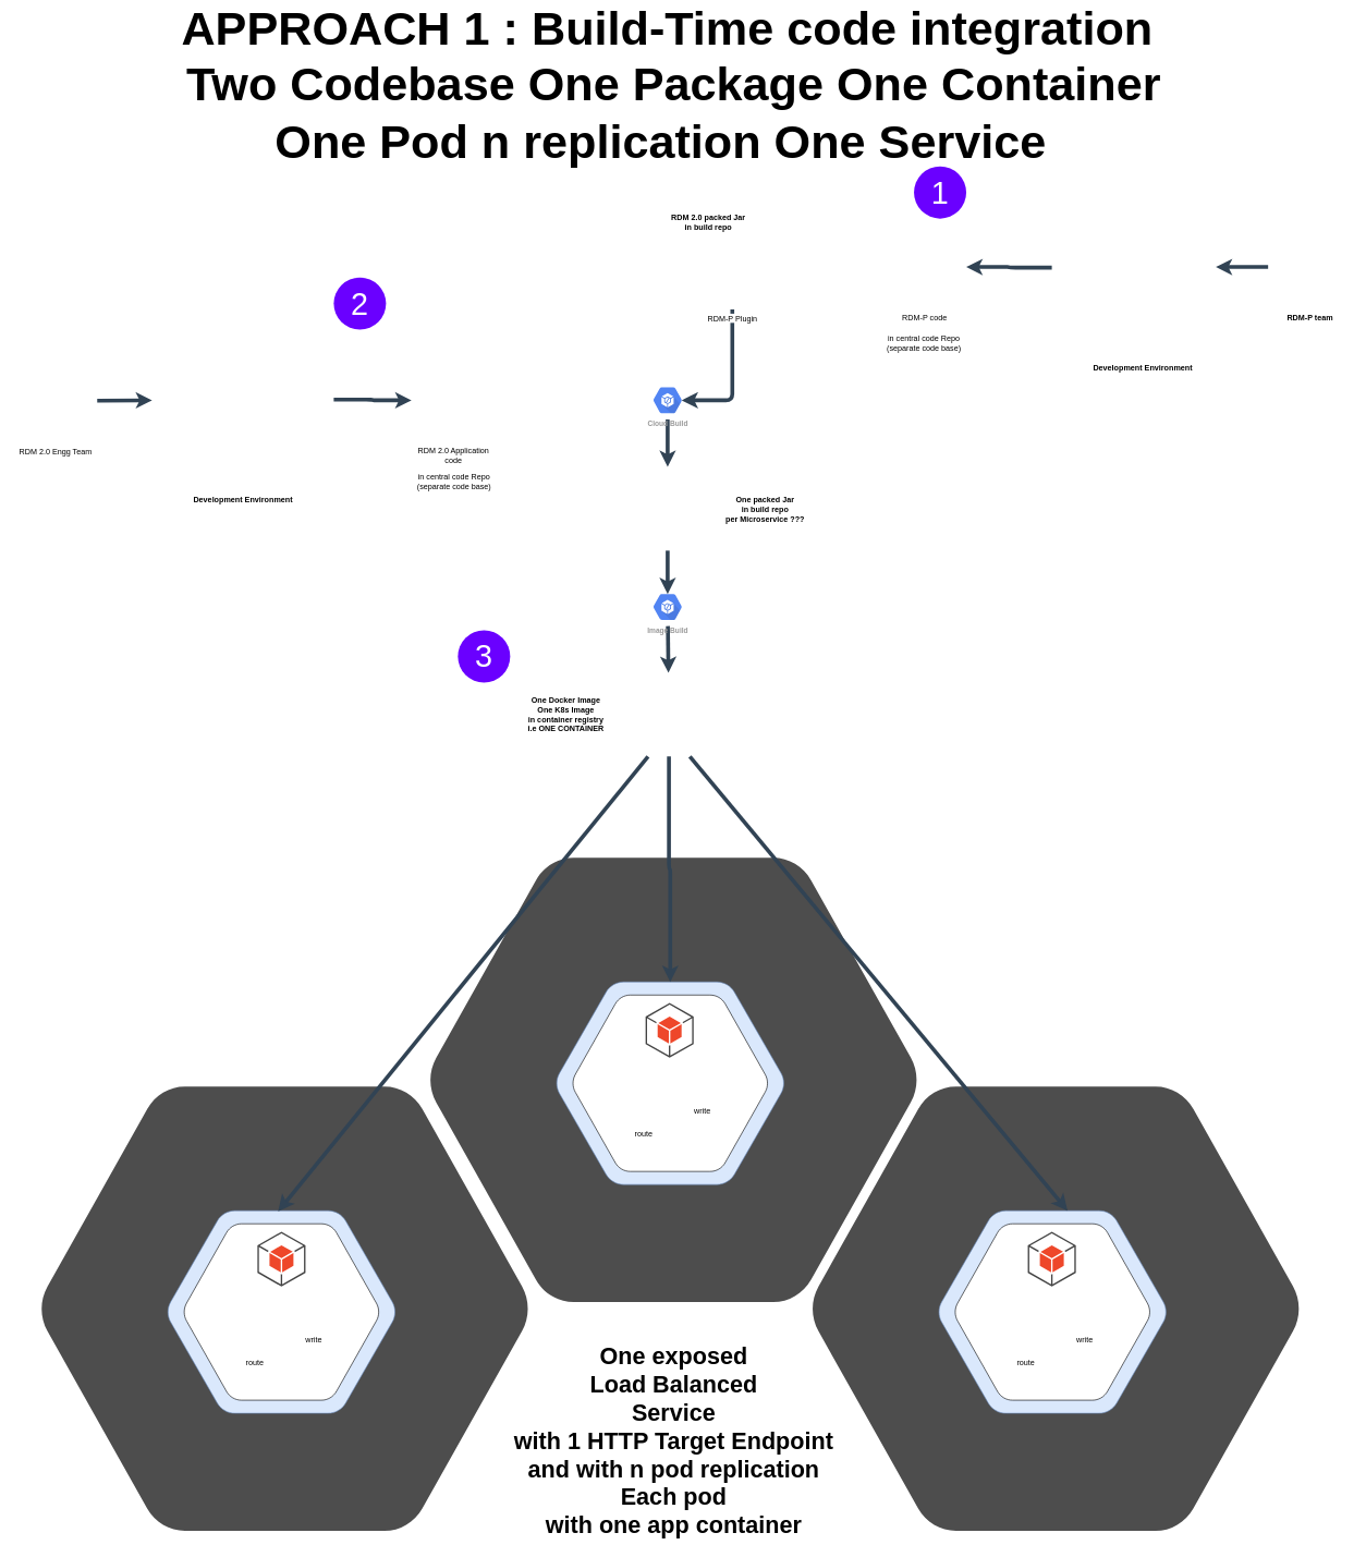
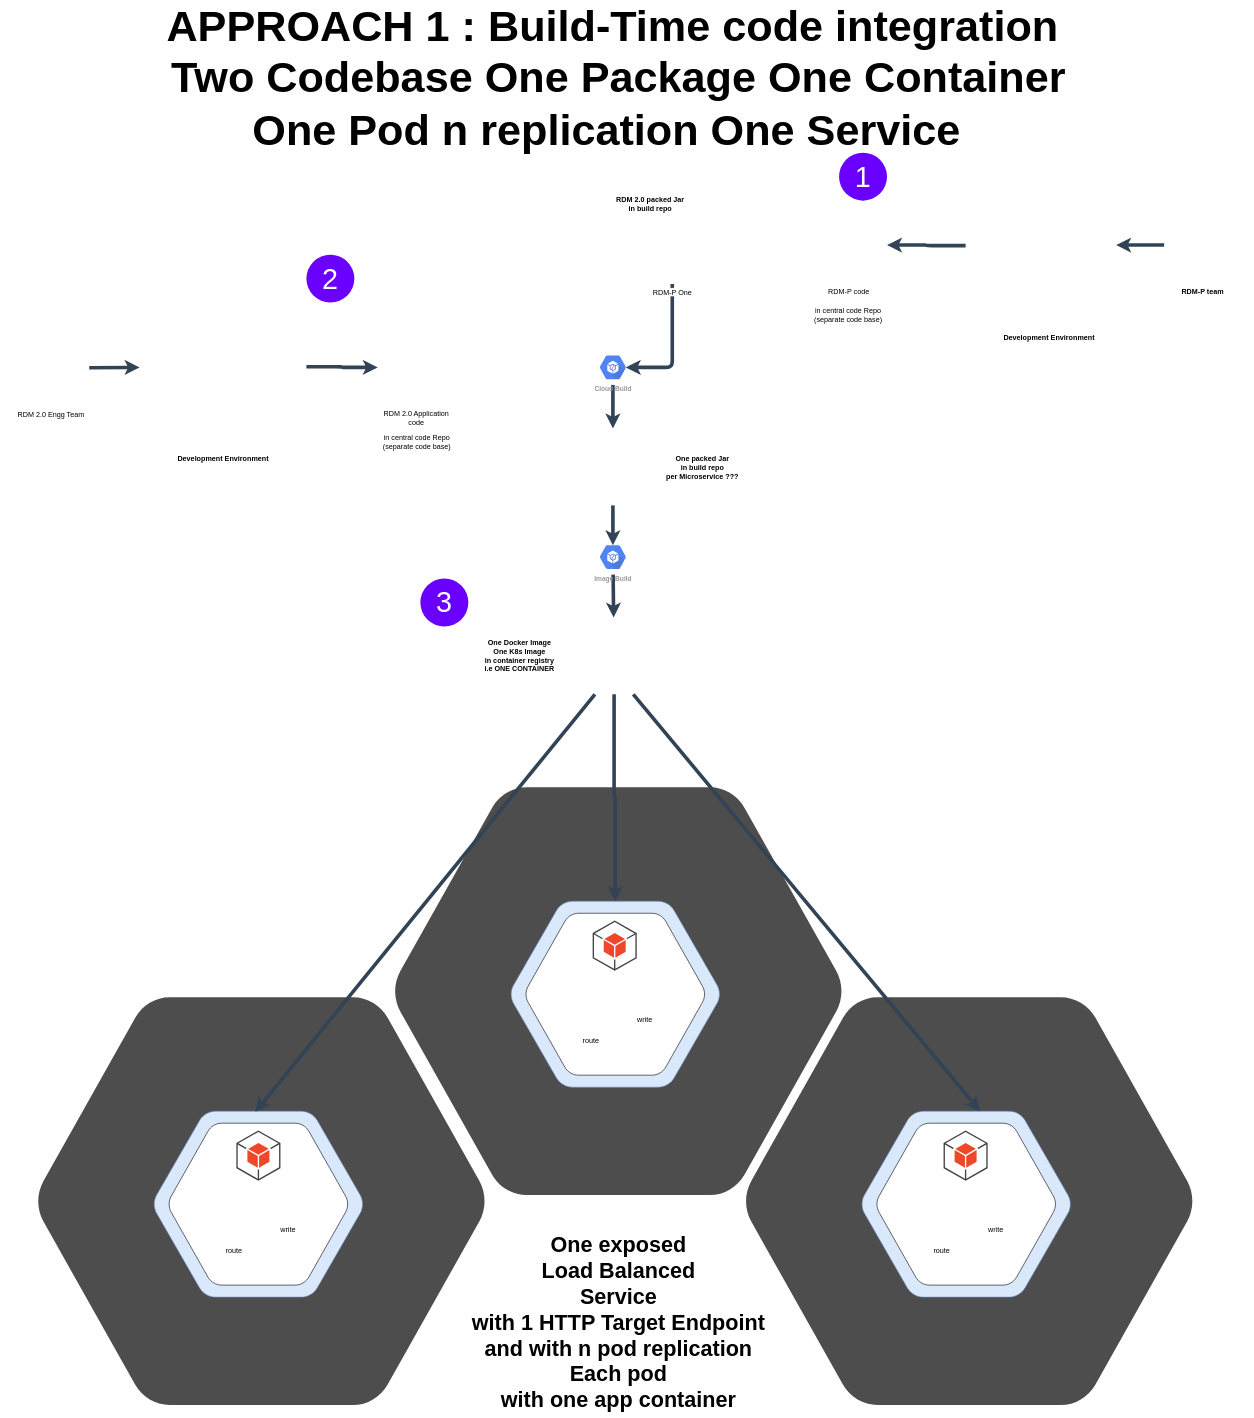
- <mxCell id="3" value="RDM-P Plugin" style="shape=image;html=1;verticalAlign=top;verticalLabelPosition=bottom;labelBackgroundColor=#ffffff;imageAspect=0;aspect=fixed;image=https://cdn3.iconfinder.com/data/icons/humano2/128x128/mimetypes/application-x-jar.png;sketch=0;strokeColor=#000000;fillColor=#ffffff;" vertex="1" parent="1"><mxGeometry x="1056" y="291" width="128" height="128" as="geometry" /></mxCell>
+ <mxCell id="3" value="RDM-P One" style="shape=image;html=1;verticalAlign=top;verticalLabelPosition=bottom;labelBackgroundColor=#ffffff;imageAspect=0;aspect=fixed;image=https://cdn3.iconfinder.com/data/icons/humano2/128x128/mimetypes/application-x-jar.png;sketch=0;strokeColor=#000000;fillColor=#ffffff;" vertex="1" parent="1"><mxGeometry x="1056" y="291" width="128" height="128" as="geometry" /></mxCell>
